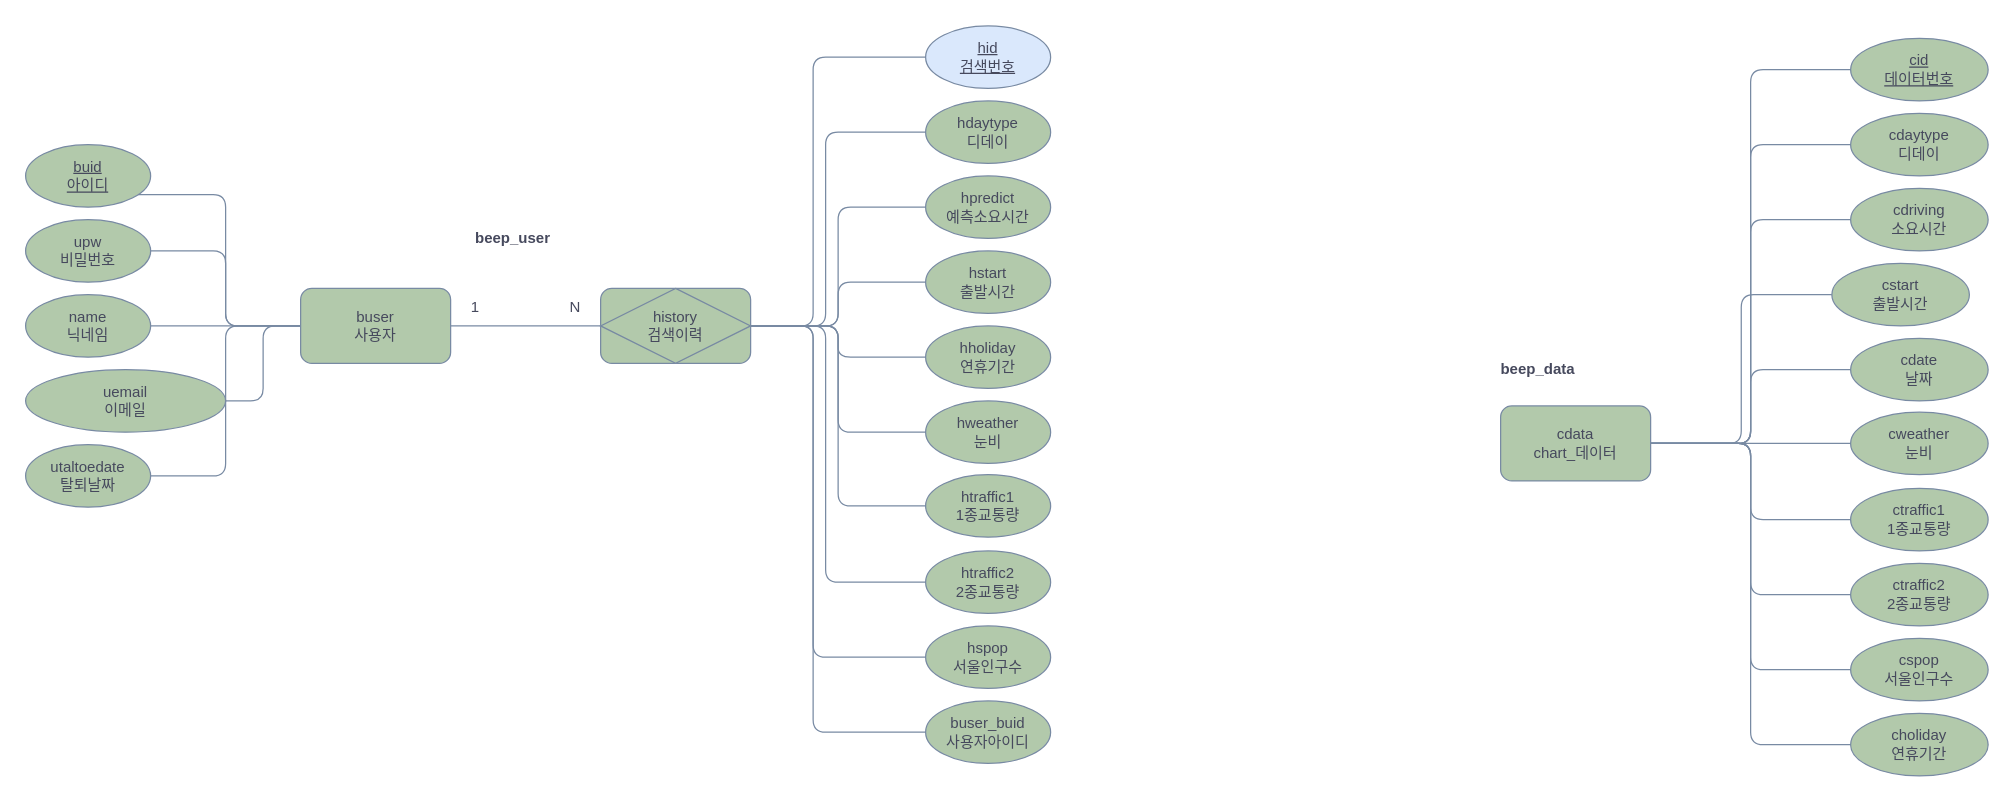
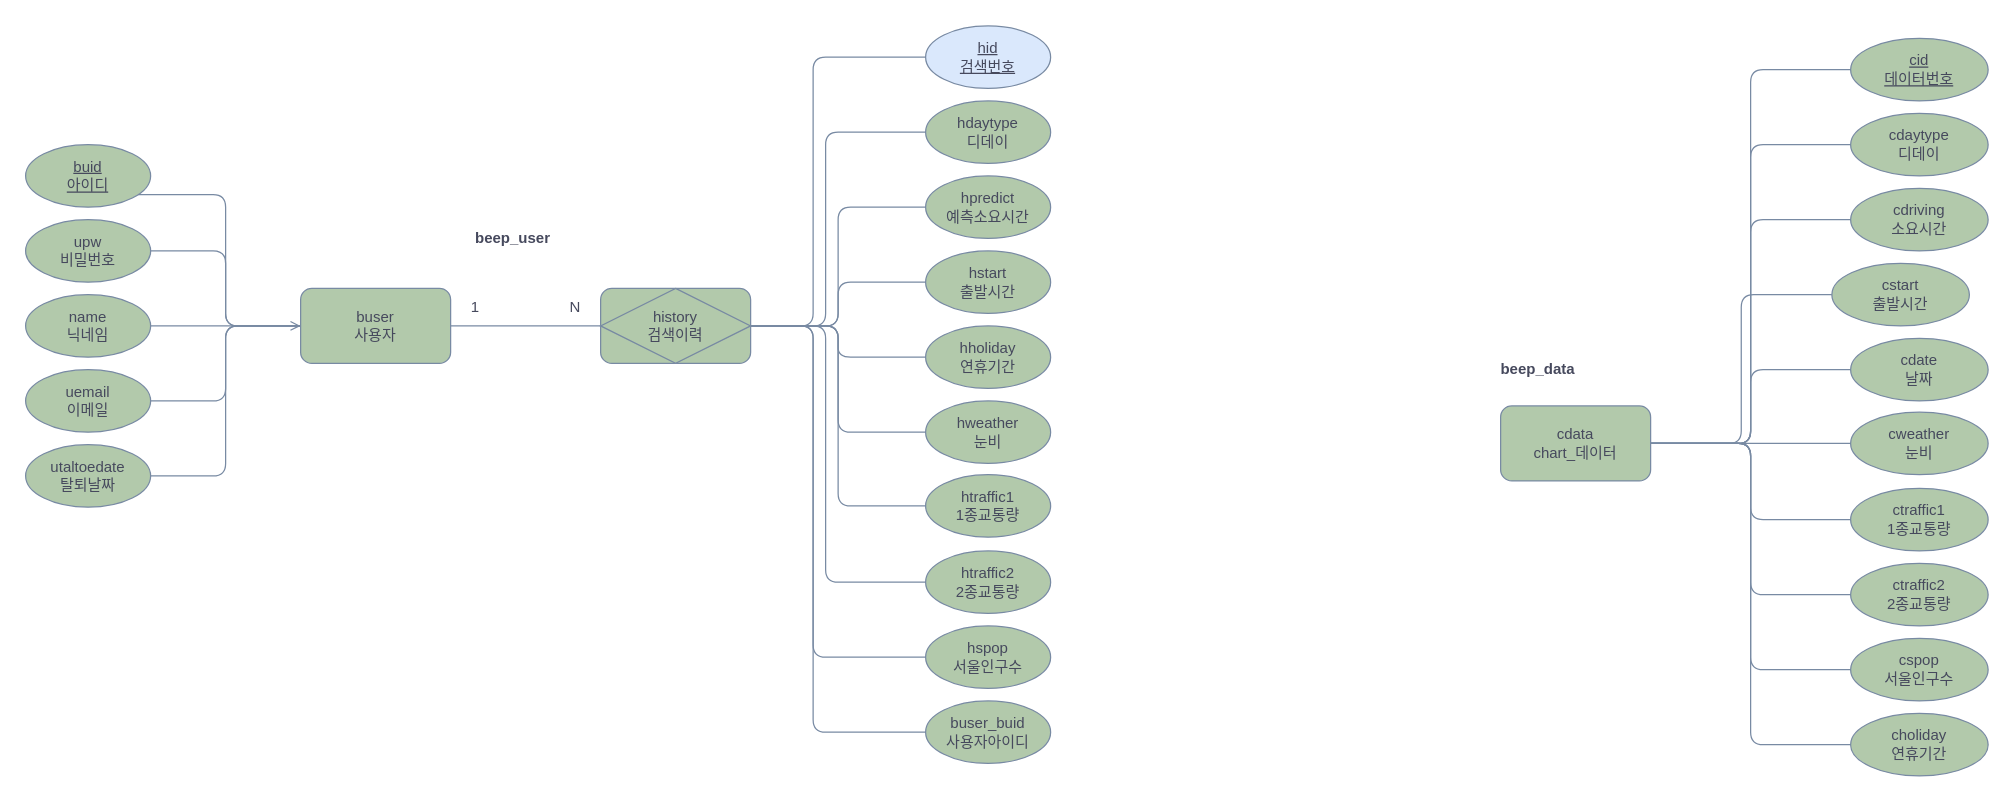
- <mxCell id="8" value="uemail&lt;br&gt;이메일" style="ellipse;whiteSpace=wrap;html=1;rounded=1;fillColor=#B2C9AB;strokeColor=#788AA3;fontColor=#46495D;" parent="1" vertex="1"><mxGeometry x="20" y="295" width="160" height="50" as="geometry" /></mxCell>
+ <mxCell id="8" value="uemail&lt;br&gt;이메일" style="ellipse;whiteSpace=wrap;html=1;rounded=1;fillColor=#B2C9AB;strokeColor=#788AA3;fontColor=#46495D;" parent="1" vertex="1"><mxGeometry x="20" y="295" width="100" height="50" as="geometry" /></mxCell>
- <mxCell id="9" value="" style="edgeStyle=orthogonalEdgeStyle;orthogonalLoop=1;jettySize=auto;html=1;endArrow=none;endFill=0;entryX=0;entryY=0.5;entryDx=0;entryDy=0;rounded=1;strokeColor=#788AA3;fontColor=#46495D;" parent="1" source="10" target="2" edge="1"><mxGeometry relative="1" as="geometry"><mxPoint x="250" y="395" as="targetPoint" /></mxGeometry></mxCell>
+ <mxCell id="9" value="" style="edgeStyle=orthogonalEdgeStyle;orthogonalLoop=1;jettySize=auto;html=1;endArrow=open;endFill=0;entryX=0;entryY=0.5;entryDx=0;entryDy=0;rounded=1;strokeColor=#788AA3;fontColor=#46495D;" parent="1" source="10" target="2" edge="1"><mxGeometry relative="1" as="geometry"><mxPoint x="250" y="395" as="targetPoint" /></mxGeometry></mxCell>
